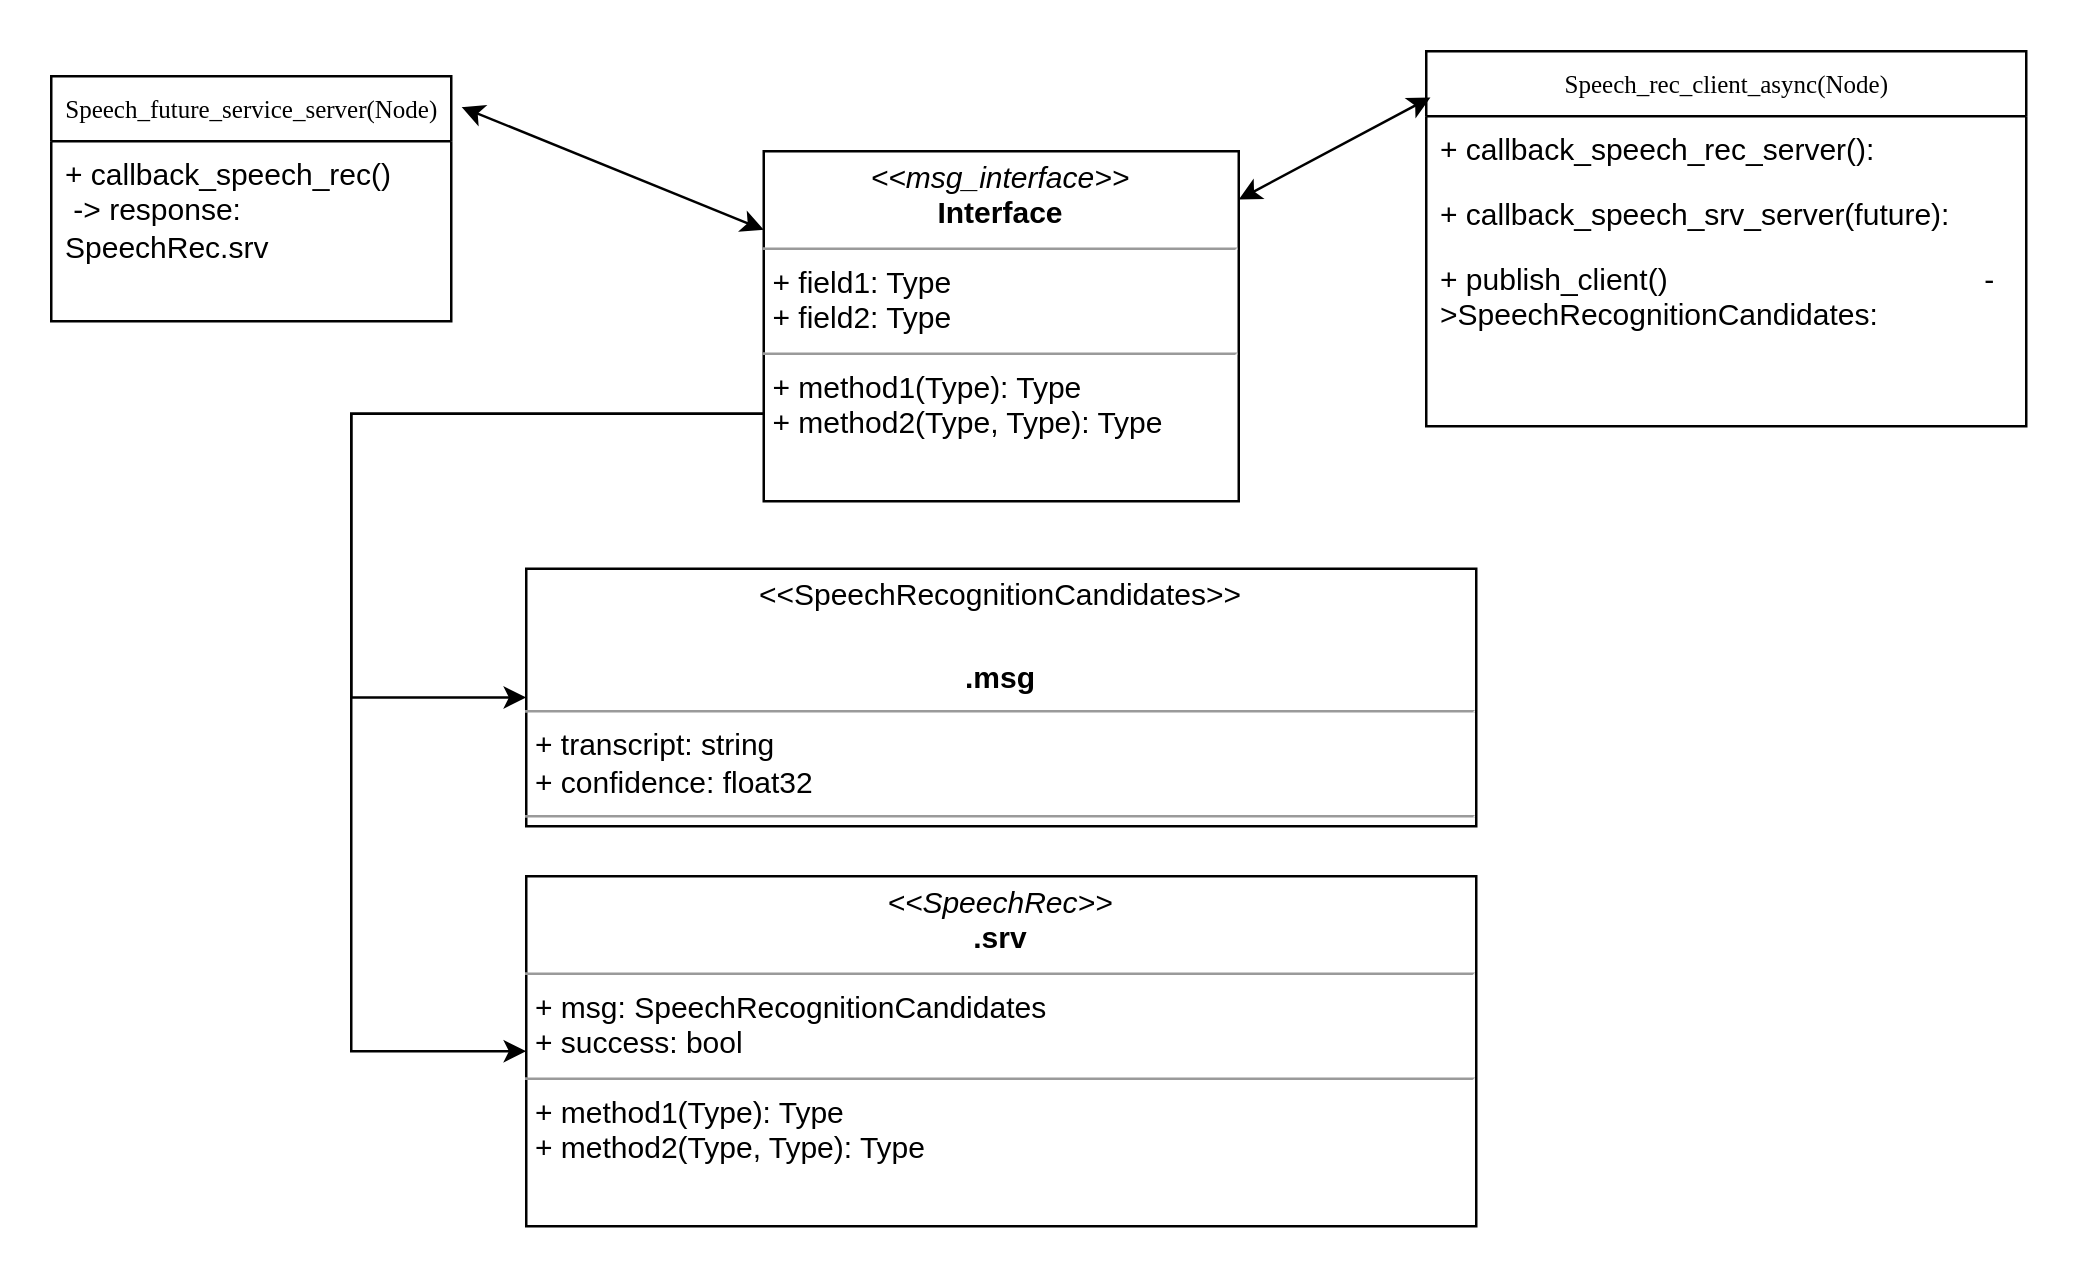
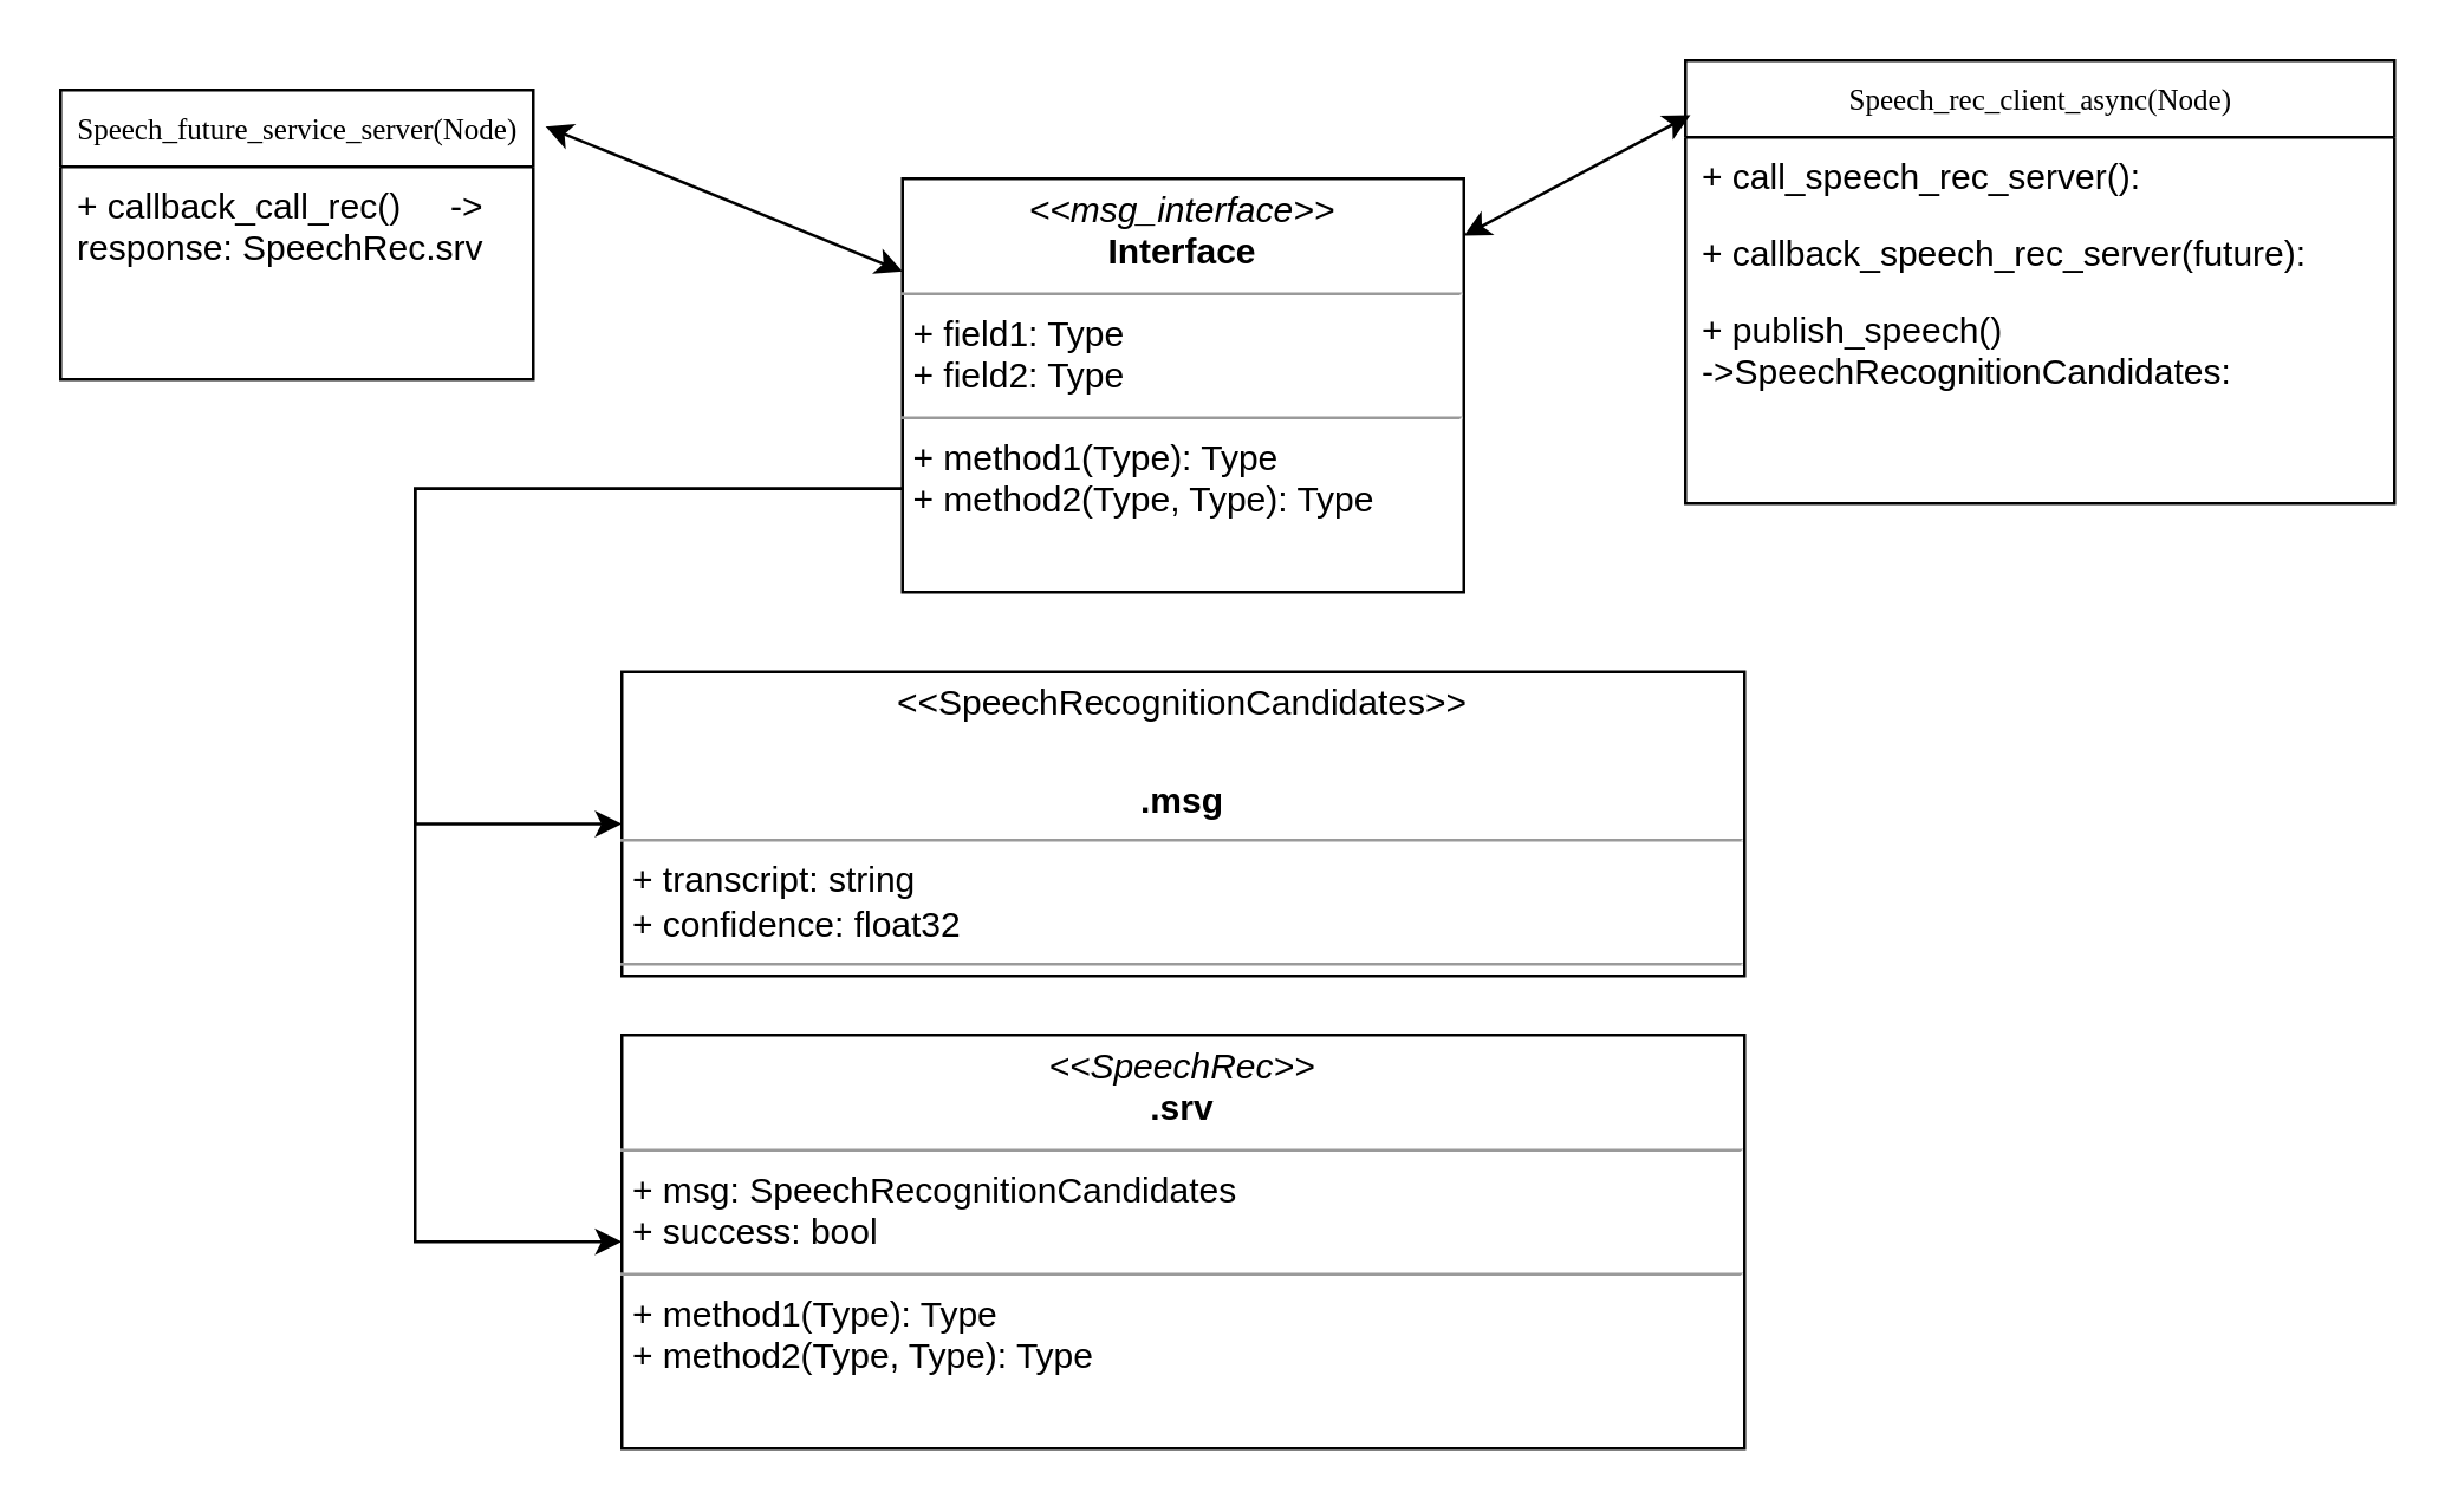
- <mxCell id="5" value="+ callback_speech_rec_server():&amp;nbsp;" style="text;html=1;strokeColor=none;fillColor=none;align=left;verticalAlign=top;spacingLeft=4;spacingRight=4;whiteSpace=wrap;overflow=hidden;rotatable=0;points=[[0,0.5],[1,0.5]];portConstraint=eastwest;" parent="4" vertex="1"><mxGeometry y="26" width="240" height="26" as="geometry" /></mxCell>
+ <mxCell id="5" value="+ call_speech_rec_server():&amp;nbsp;" style="text;html=1;strokeColor=none;fillColor=none;align=left;verticalAlign=top;spacingLeft=4;spacingRight=4;whiteSpace=wrap;overflow=hidden;rotatable=0;points=[[0,0.5],[1,0.5]];portConstraint=eastwest;" parent="4" vertex="1"><mxGeometry y="26" width="240" height="26" as="geometry" /></mxCell>
- <mxCell id="3" value="+ callback_speech_rec()&amp;nbsp; &amp;nbsp; &amp;nbsp;-&amp;gt; response: SpeechRec.srv" style="text;html=1;strokeColor=none;fillColor=none;align=left;verticalAlign=top;spacingLeft=4;spacingRight=4;whiteSpace=wrap;overflow=hidden;rotatable=0;points=[[0,0.5],[1,0.5]];portConstraint=eastwest;" parent="2" vertex="1"><mxGeometry y="26" width="160" height="72" as="geometry" /></mxCell>
+ <mxCell id="3" value="+ callback_call_rec()&amp;nbsp; &amp;nbsp; &amp;nbsp;-&amp;gt; response: SpeechRec.srv" style="text;html=1;strokeColor=none;fillColor=none;align=left;verticalAlign=top;spacingLeft=4;spacingRight=4;whiteSpace=wrap;overflow=hidden;rotatable=0;points=[[0,0.5],[1,0.5]];portConstraint=eastwest;" parent="2" vertex="1"><mxGeometry y="26" width="160" height="72" as="geometry" /></mxCell>
- <mxCell id="6" value="+ callback_speech_srv_server(future):" style="text;html=1;strokeColor=none;fillColor=none;align=left;verticalAlign=top;spacingLeft=4;spacingRight=4;whiteSpace=wrap;overflow=hidden;rotatable=0;points=[[0,0.5],[1,0.5]];portConstraint=eastwest;" parent="4" vertex="1"><mxGeometry y="52" width="240" height="26" as="geometry" /></mxCell>
+ <mxCell id="6" value="+ callback_speech_rec_server(future):" style="text;html=1;strokeColor=none;fillColor=none;align=left;verticalAlign=top;spacingLeft=4;spacingRight=4;whiteSpace=wrap;overflow=hidden;rotatable=0;points=[[0,0.5],[1,0.5]];portConstraint=eastwest;" parent="4" vertex="1"><mxGeometry y="52" width="240" height="26" as="geometry" /></mxCell>
- <mxCell id="7" value="+ publish_client()&amp;nbsp; &amp;nbsp; &amp;nbsp; &amp;nbsp; &amp;nbsp; &amp;nbsp; &amp;nbsp; &amp;nbsp; &amp;nbsp; &amp;nbsp; &amp;nbsp; &amp;nbsp; &amp;nbsp; &amp;nbsp; &amp;nbsp; &amp;nbsp; &amp;nbsp; &amp;nbsp; &amp;nbsp; -&amp;gt;SpeechRecognitionCandidates:" style="text;html=1;strokeColor=none;fillColor=none;align=left;verticalAlign=top;spacingLeft=4;spacingRight=4;whiteSpace=wrap;overflow=hidden;rotatable=0;points=[[0,0.5],[1,0.5]];portConstraint=eastwest;" parent="4" vertex="1"><mxGeometry y="78" width="240" height="72" as="geometry" /></mxCell>
+ <mxCell id="7" value="+ publish_speech()&amp;nbsp; &amp;nbsp; &amp;nbsp; &amp;nbsp; &amp;nbsp; &amp;nbsp; &amp;nbsp; &amp;nbsp; &amp;nbsp; &amp;nbsp; &amp;nbsp; &amp;nbsp; &amp;nbsp; &amp;nbsp; &amp;nbsp; &amp;nbsp; &amp;nbsp; &amp;nbsp; &amp;nbsp; -&amp;gt;SpeechRecognitionCandidates:" style="text;html=1;strokeColor=none;fillColor=none;align=left;verticalAlign=top;spacingLeft=4;spacingRight=4;whiteSpace=wrap;overflow=hidden;rotatable=0;points=[[0,0.5],[1,0.5]];portConstraint=eastwest;" parent="4" vertex="1"><mxGeometry y="78" width="240" height="72" as="geometry" /></mxCell>
